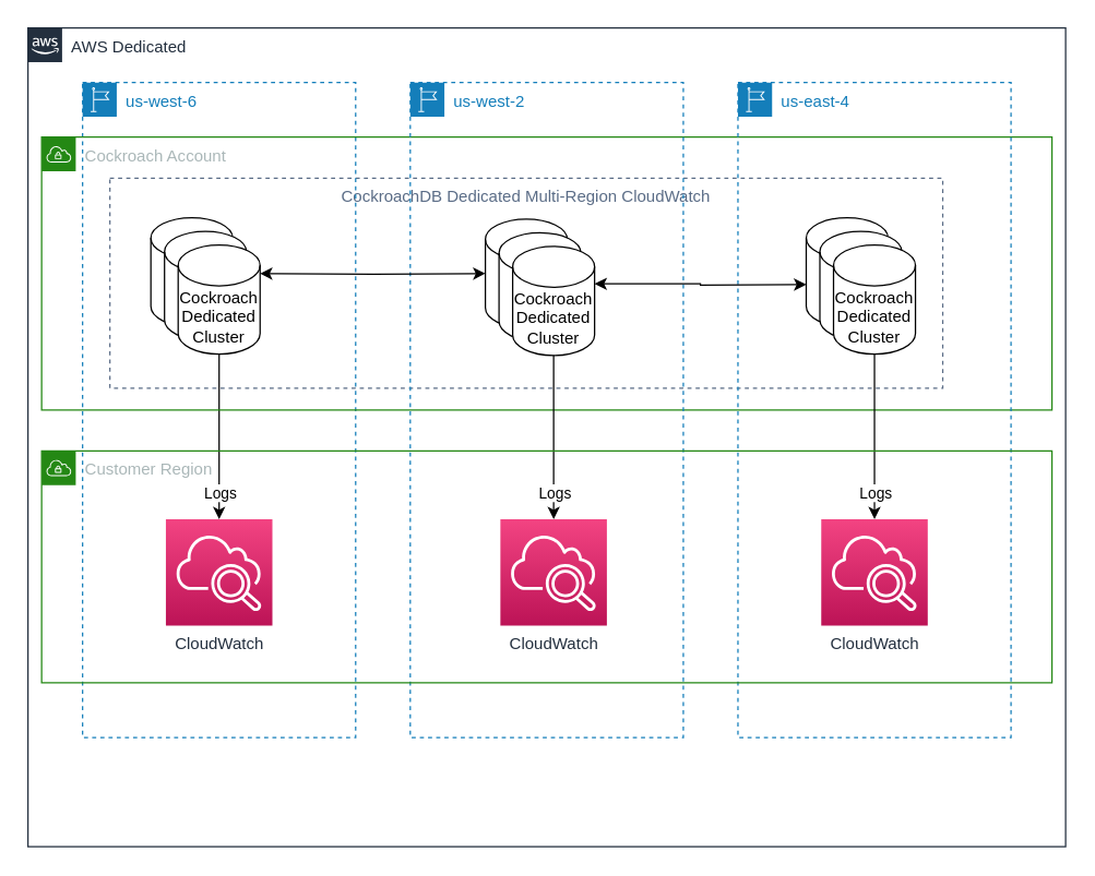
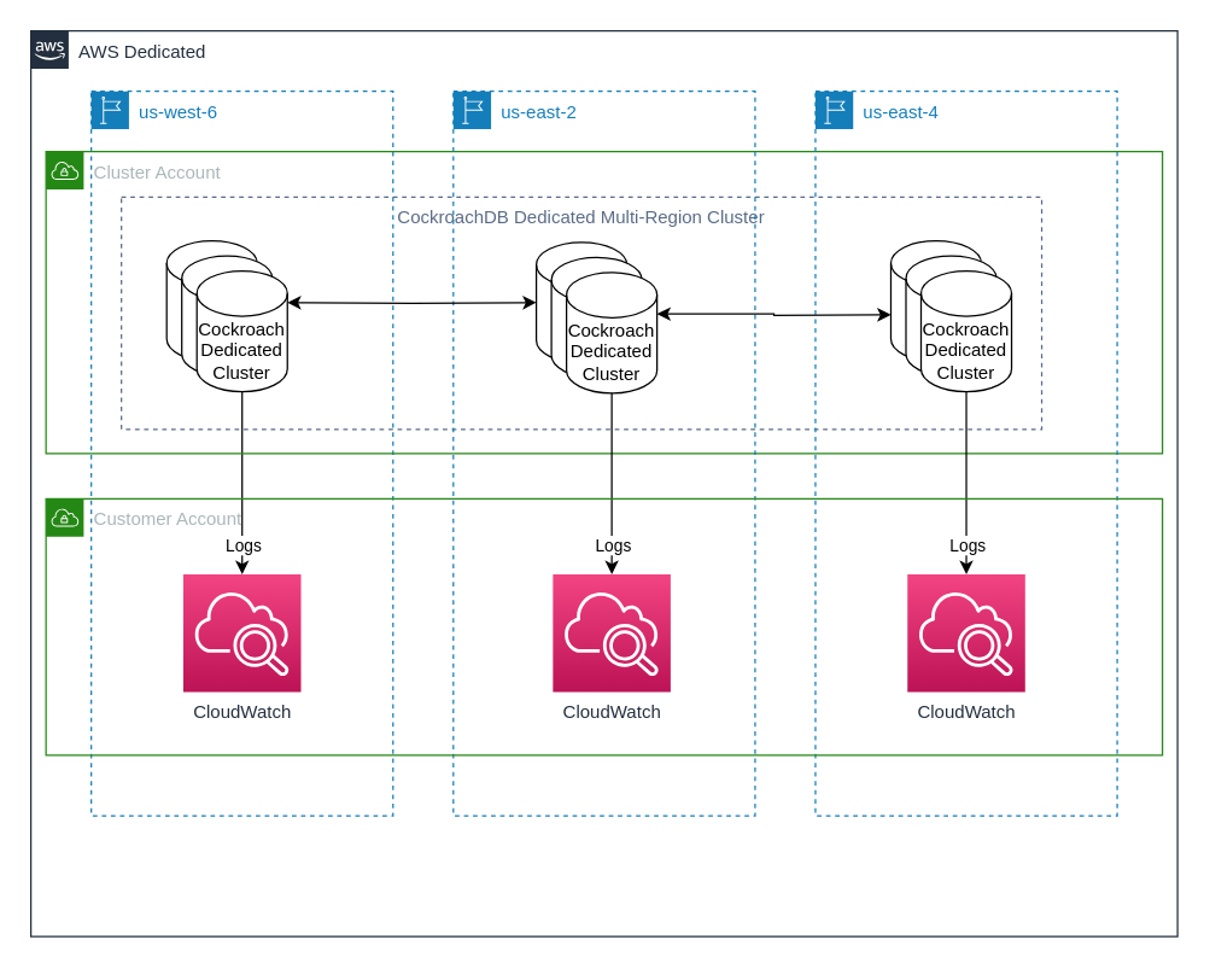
- <mxCell id="13" value="us-west-2" style="points=[[0,0],[0.25,0],[0.5,0],[0.75,0],[1,0],[1,0.25],[1,0.5],[1,0.75],[1,1],[0.75,1],[0.5,1],[0.25,1],[0,1],[0,0.75],[0,0.5],[0,0.25]];outlineConnect=0;gradientColor=none;html=1;whiteSpace=wrap;fontSize=12;fontStyle=0;container=1;pointerEvents=0;collapsible=0;recursiveResize=0;shape=mxgraph.aws4.group;grIcon=mxgraph.aws4.group_region;strokeColor=#147EBA;fillColor=none;verticalAlign=top;align=left;spacingLeft=30;fontColor=#147EBA;dashed=1;" vertex="1" parent="2"><mxGeometry x="280" y="40" width="200" height="480" as="geometry" /></mxCell>
+ <mxCell id="13" value="us-east-2" style="points=[[0,0],[0.25,0],[0.5,0],[0.75,0],[1,0],[1,0.25],[1,0.5],[1,0.75],[1,1],[0.75,1],[0.5,1],[0.25,1],[0,1],[0,0.75],[0,0.5],[0,0.25]];outlineConnect=0;gradientColor=none;html=1;whiteSpace=wrap;fontSize=12;fontStyle=0;container=1;pointerEvents=0;collapsible=0;recursiveResize=0;shape=mxgraph.aws4.group;grIcon=mxgraph.aws4.group_region;strokeColor=#147EBA;fillColor=none;verticalAlign=top;align=left;spacingLeft=30;fontColor=#147EBA;dashed=1;" vertex="1" parent="2"><mxGeometry x="280" y="40" width="200" height="480" as="geometry" /></mxCell>
- <mxCell id="12" value="Cockroach Account" style="points=[[0,0],[0.25,0],[0.5,0],[0.75,0],[1,0],[1,0.25],[1,0.5],[1,0.75],[1,1],[0.75,1],[0.5,1],[0.25,1],[0,1],[0,0.75],[0,0.5],[0,0.25]];outlineConnect=0;gradientColor=none;html=1;whiteSpace=wrap;fontSize=12;fontStyle=0;container=1;pointerEvents=0;collapsible=0;recursiveResize=0;shape=mxgraph.aws4.group;grIcon=mxgraph.aws4.group_vpc;strokeColor=#248814;fillColor=none;verticalAlign=top;align=left;spacingLeft=30;fontColor=#AAB7B8;dashed=0;" vertex="1" parent="4"><mxGeometry x="-30" y="40" width="740" height="200" as="geometry" /></mxCell>
+ <mxCell id="12" value="Cluster Account" style="points=[[0,0],[0.25,0],[0.5,0],[0.75,0],[1,0],[1,0.25],[1,0.5],[1,0.75],[1,1],[0.75,1],[0.5,1],[0.25,1],[0,1],[0,0.75],[0,0.5],[0,0.25]];outlineConnect=0;gradientColor=none;html=1;whiteSpace=wrap;fontSize=12;fontStyle=0;container=1;pointerEvents=0;collapsible=0;recursiveResize=0;shape=mxgraph.aws4.group;grIcon=mxgraph.aws4.group_vpc;strokeColor=#248814;fillColor=none;verticalAlign=top;align=left;spacingLeft=30;fontColor=#AAB7B8;dashed=0;" vertex="1" parent="4"><mxGeometry x="-30" y="40" width="740" height="200" as="geometry" /></mxCell>
- <mxCell id="3" value="CockroachDB Dedicated Multi-Region CloudWatch" style="fillColor=none;strokeColor=#5A6C86;dashed=1;verticalAlign=top;fontStyle=0;fontColor=#5A6C86;" vertex="1" parent="2"><mxGeometry x="60" y="110" width="610" height="154" as="geometry" /></mxCell>
+ <mxCell id="3" value="CockroachDB Dedicated Multi-Region Cluster" style="fillColor=none;strokeColor=#5A6C86;dashed=1;verticalAlign=top;fontStyle=0;fontColor=#5A6C86;" vertex="1" parent="2"><mxGeometry x="60" y="110" width="610" height="154" as="geometry" /></mxCell>
- <mxCell id="31" value="Customer Region" style="points=[[0,0],[0.25,0],[0.5,0],[0.75,0],[1,0],[1,0.25],[1,0.5],[1,0.75],[1,1],[0.75,1],[0.5,1],[0.25,1],[0,1],[0,0.75],[0,0.5],[0,0.25]];outlineConnect=0;gradientColor=none;html=1;whiteSpace=wrap;fontSize=12;fontStyle=0;container=1;pointerEvents=0;collapsible=0;recursiveResize=0;shape=mxgraph.aws4.group;grIcon=mxgraph.aws4.group_vpc;strokeColor=#248814;fillColor=none;verticalAlign=top;align=left;spacingLeft=30;fontColor=#AAB7B8;dashed=0;" vertex="1" parent="2"><mxGeometry x="10" y="310" width="740" height="170" as="geometry" /></mxCell>
+ <mxCell id="31" value="Customer Account" style="points=[[0,0],[0.25,0],[0.5,0],[0.75,0],[1,0],[1,0.25],[1,0.5],[1,0.75],[1,1],[0.75,1],[0.5,1],[0.25,1],[0,1],[0,0.75],[0,0.5],[0,0.25]];outlineConnect=0;gradientColor=none;html=1;whiteSpace=wrap;fontSize=12;fontStyle=0;container=1;pointerEvents=0;collapsible=0;recursiveResize=0;shape=mxgraph.aws4.group;grIcon=mxgraph.aws4.group_vpc;strokeColor=#248814;fillColor=none;verticalAlign=top;align=left;spacingLeft=30;fontColor=#AAB7B8;dashed=0;" vertex="1" parent="2"><mxGeometry x="10" y="310" width="740" height="170" as="geometry" /></mxCell>
